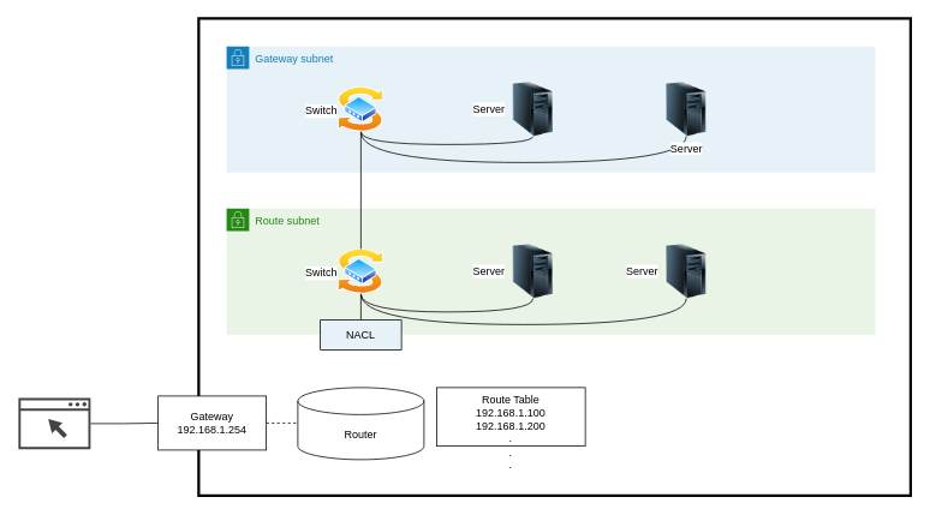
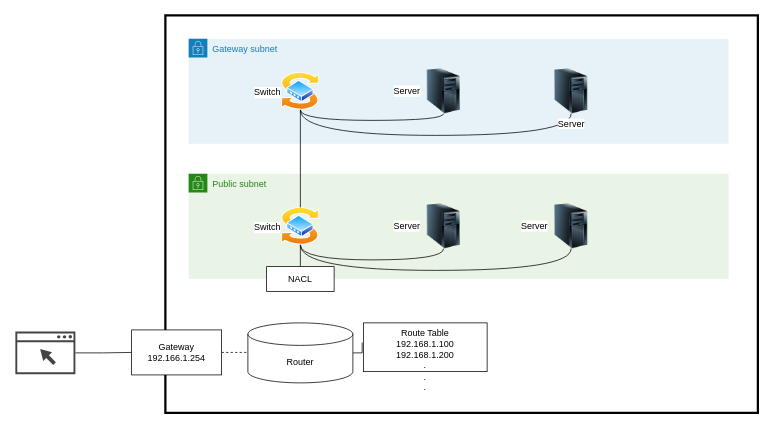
- <mxCell id="3" value="Route subnet" style="points=[[0,0],[0.25,0],[0.5,0],[0.75,0],[1,0],[1,0.25],[1,0.5],[1,0.75],[1,1],[0.75,1],[0.5,1],[0.25,1],[0,1],[0,0.75],[0,0.5],[0,0.25]];outlineConnect=0;gradientColor=none;html=1;whiteSpace=wrap;fontSize=12;fontStyle=0;container=1;pointerEvents=0;collapsible=0;recursiveResize=0;shape=mxgraph.aws4.group;grIcon=mxgraph.aws4.group_security_group;grStroke=0;strokeColor=#248814;fillColor=#E9F3E6;verticalAlign=top;align=left;spacingLeft=30;fontColor=#248814;dashed=0;" parent="1" vertex="1"><mxGeometry x="251" y="231" width="720" height="140" as="geometry" /></mxCell>
+ <mxCell id="3" value="Public subnet" style="points=[[0,0],[0.25,0],[0.5,0],[0.75,0],[1,0],[1,0.25],[1,0.5],[1,0.75],[1,1],[0.75,1],[0.5,1],[0.25,1],[0,1],[0,0.75],[0,0.5],[0,0.25]];outlineConnect=0;gradientColor=none;html=1;whiteSpace=wrap;fontSize=12;fontStyle=0;container=1;pointerEvents=0;collapsible=0;recursiveResize=0;shape=mxgraph.aws4.group;grIcon=mxgraph.aws4.group_security_group;grStroke=0;strokeColor=#248814;fillColor=#E9F3E6;verticalAlign=top;align=left;spacingLeft=30;fontColor=#248814;dashed=0;" parent="1" vertex="1"><mxGeometry x="251" y="231" width="720" height="140" as="geometry" /></mxCell>
- <mxCell id="23" value="NACL" style="rounded=0;whiteSpace=wrap;html=1;fillColor=#e6f2f8;" parent="1" vertex="1"><mxGeometry x="355" y="355" width="90" height="33" as="geometry" /></mxCell>
+ <mxCell id="23" value="NACL" style="rounded=0;whiteSpace=wrap;html=1;" parent="1" vertex="1"><mxGeometry x="355" y="355" width="90" height="33" as="geometry" /></mxCell>
- <mxCell id="12" value="Gateway&lt;br&gt;192.168.1.254" style="rounded=0;whiteSpace=wrap;html=1;" parent="1" vertex="1"><mxGeometry x="175" y="439.4" width="120" height="60" as="geometry" /></mxCell>
+ <mxCell id="12" value="Gateway&lt;br&gt;192.166.1.254" style="rounded=0;whiteSpace=wrap;html=1;" parent="1" vertex="1"><mxGeometry x="175" y="439.4" width="120" height="60" as="geometry" /></mxCell>
+ <mxCell id="13" style="edgeStyle=orthogonalEdgeStyle;rounded=0;orthogonalLoop=1;jettySize=auto;html=1;exitX=1;exitY=0.5;exitDx=0;exitDy=0;exitPerimeter=0;entryX=-0.01;entryY=0.403;entryDx=0;entryDy=0;entryPerimeter=0;endArrow=none;endFill=0;" parent="1" source="14" target="15" edge="1"><mxGeometry relative="1" as="geometry" /></mxCell>
